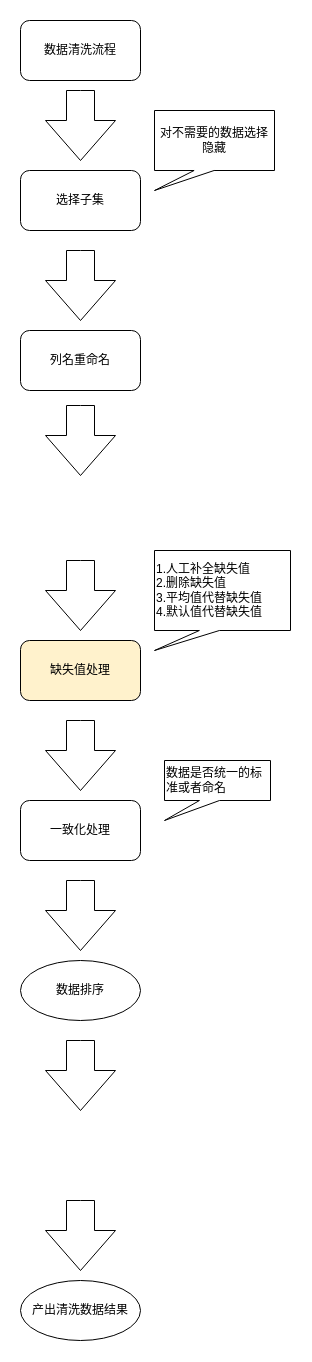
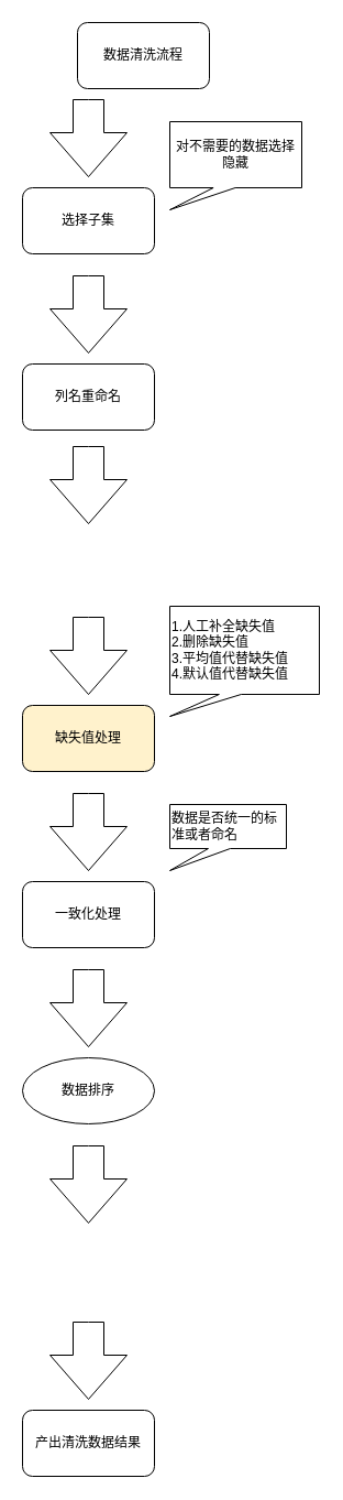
- <mxCell id="2" value="数据清洗流程" style="rounded=1;whiteSpace=wrap;html=1;" vertex="1" parent="1"><mxGeometry x="20" y="20" width="120" height="60" as="geometry" /></mxCell>
+ <mxCell id="2" value="数据清洗流程" style="rounded=1;whiteSpace=wrap;html=1;" vertex="1" parent="1"><mxGeometry x="70" y="20" width="120" height="60" as="geometry" /></mxCell>
- <mxCell id="17" value="数据是否统一的标准或者命名" style="shape=callout;whiteSpace=wrap;html=1;perimeter=calloutPerimeter;size=20;position=0.33;position2=0;align=left;" vertex="1" parent="1"><mxGeometry x="164" y="760" width="106" height="60" as="geometry" /></mxCell>
+ <mxCell id="17" value="数据是否统一的标准或者命名" style="shape=callout;whiteSpace=wrap;html=1;perimeter=calloutPerimeter;size=20;position=0.33;position2=0;align=left;" vertex="1" parent="1"><mxGeometry x="154" y="730" width="106" height="60" as="geometry" /></mxCell>
- <mxCell id="18" value="产出清洗数据结果" style="ellipse;whiteSpace=wrap;html=1;" vertex="1" parent="1"><mxGeometry x="20" y="1280" width="120" height="60" as="geometry" /></mxCell>
+ <mxCell id="18" value="产出清洗数据结果" style="rounded=1;whiteSpace=wrap;html=1;" vertex="1" parent="1"><mxGeometry x="20" y="1280" width="120" height="60" as="geometry" /></mxCell>
